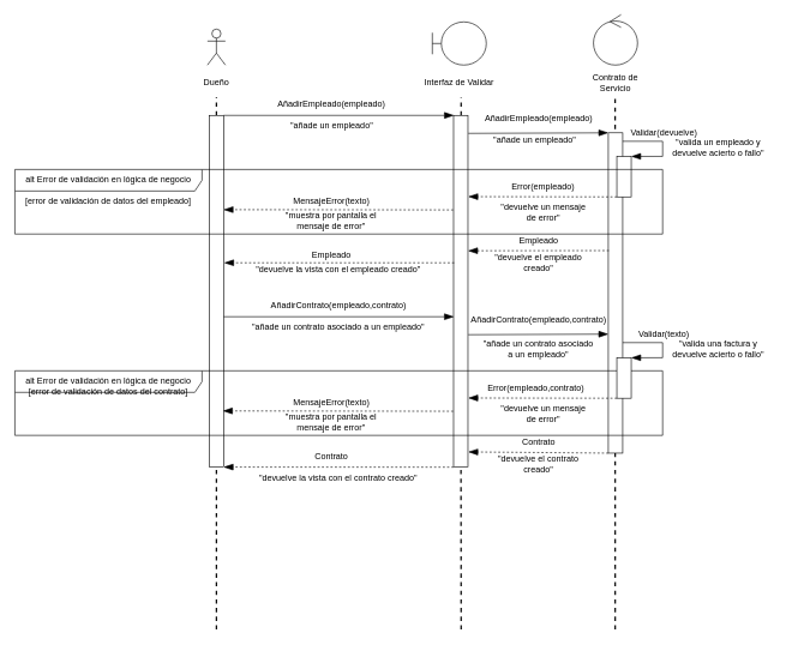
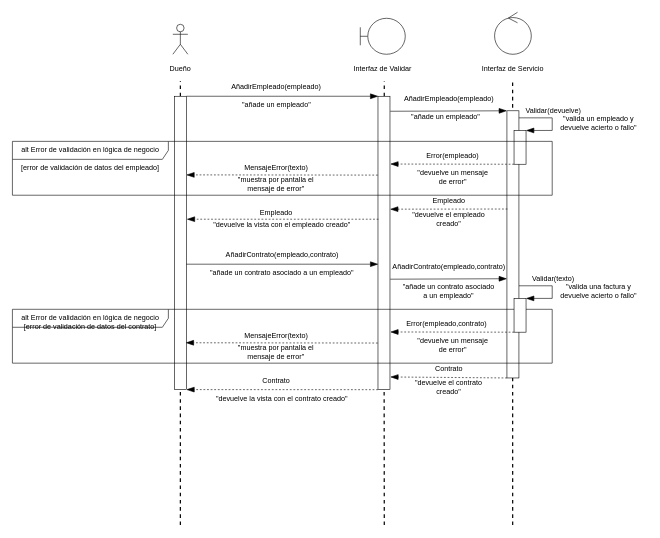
- <mxCell id="4" value="Contrato de Servicio" style="text;html=1;strokeColor=none;fillColor=none;align=center;verticalAlign=middle;whiteSpace=wrap;rounded=0;fontColor=none;" parent="2" vertex="1"><mxGeometry y="85" width="109" height="20" as="geometry" /></mxCell>
+ <mxCell id="4" value="Interfaz de Servicio" style="text;html=1;strokeColor=none;fillColor=none;align=center;verticalAlign=middle;whiteSpace=wrap;rounded=0;fontColor=none;" parent="2" vertex="1"><mxGeometry y="85" width="109" height="20" as="geometry" /></mxCell>
